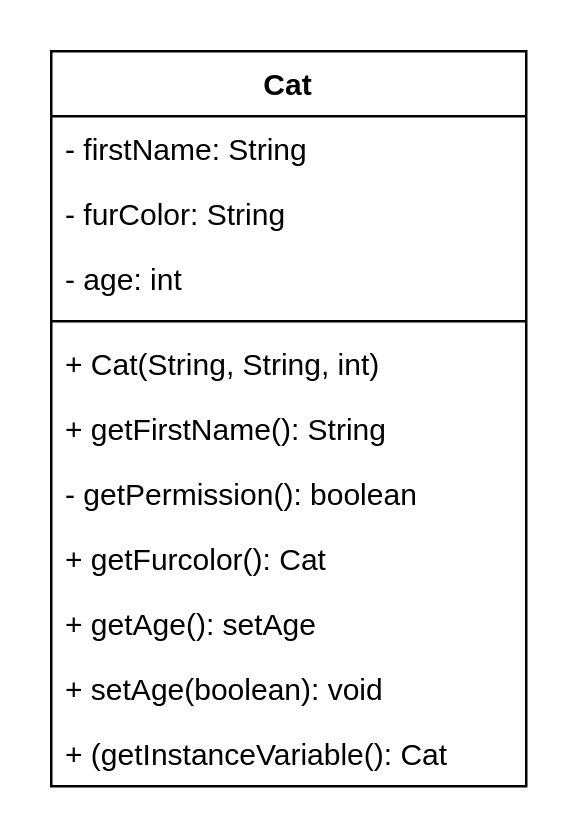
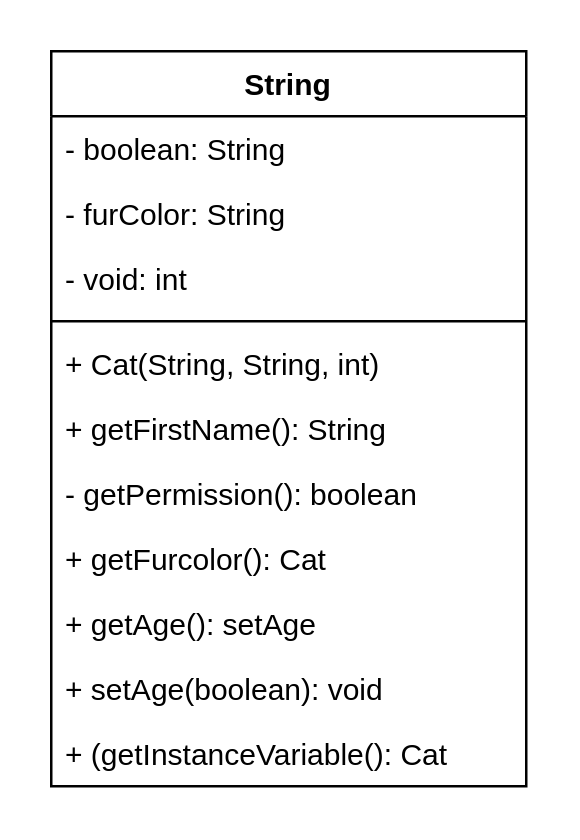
- <mxCell id="2" value="Cat" style="swimlane;fontStyle=1;align=center;verticalAlign=top;childLayout=stackLayout;horizontal=1;startSize=26;horizontalStack=0;resizeParent=1;resizeParentMax=0;resizeLast=0;collapsible=1;marginBottom=0;" vertex="1" parent="1"><mxGeometry x="20" y="20" width="190" height="294" as="geometry" /></mxCell>
+ <mxCell id="2" value="String" style="swimlane;fontStyle=1;align=center;verticalAlign=top;childLayout=stackLayout;horizontal=1;startSize=26;horizontalStack=0;resizeParent=1;resizeParentMax=0;resizeLast=0;collapsible=1;marginBottom=0;" vertex="1" parent="1"><mxGeometry x="20" y="20" width="190" height="294" as="geometry" /></mxCell>
- <mxCell id="3" value="- firstName: String" style="text;strokeColor=none;fillColor=none;align=left;verticalAlign=top;spacingLeft=4;spacingRight=4;overflow=hidden;rotatable=0;points=[[0,0.5],[1,0.5]];portConstraint=eastwest;" vertex="1" parent="2"><mxGeometry y="26" width="190" height="26" as="geometry" /></mxCell>
+ <mxCell id="3" value="- boolean: String" style="text;strokeColor=none;fillColor=none;align=left;verticalAlign=top;spacingLeft=4;spacingRight=4;overflow=hidden;rotatable=0;points=[[0,0.5],[1,0.5]];portConstraint=eastwest;" vertex="1" parent="2"><mxGeometry y="26" width="190" height="26" as="geometry" /></mxCell>
- <mxCell id="5" value="- age: int" style="text;strokeColor=none;fillColor=none;align=left;verticalAlign=top;spacingLeft=4;spacingRight=4;overflow=hidden;rotatable=0;points=[[0,0.5],[1,0.5]];portConstraint=eastwest;" vertex="1" parent="2"><mxGeometry y="78" width="190" height="26" as="geometry" /></mxCell>
+ <mxCell id="5" value="- void: int" style="text;strokeColor=none;fillColor=none;align=left;verticalAlign=top;spacingLeft=4;spacingRight=4;overflow=hidden;rotatable=0;points=[[0,0.5],[1,0.5]];portConstraint=eastwest;" vertex="1" parent="2"><mxGeometry y="78" width="190" height="26" as="geometry" /></mxCell>
